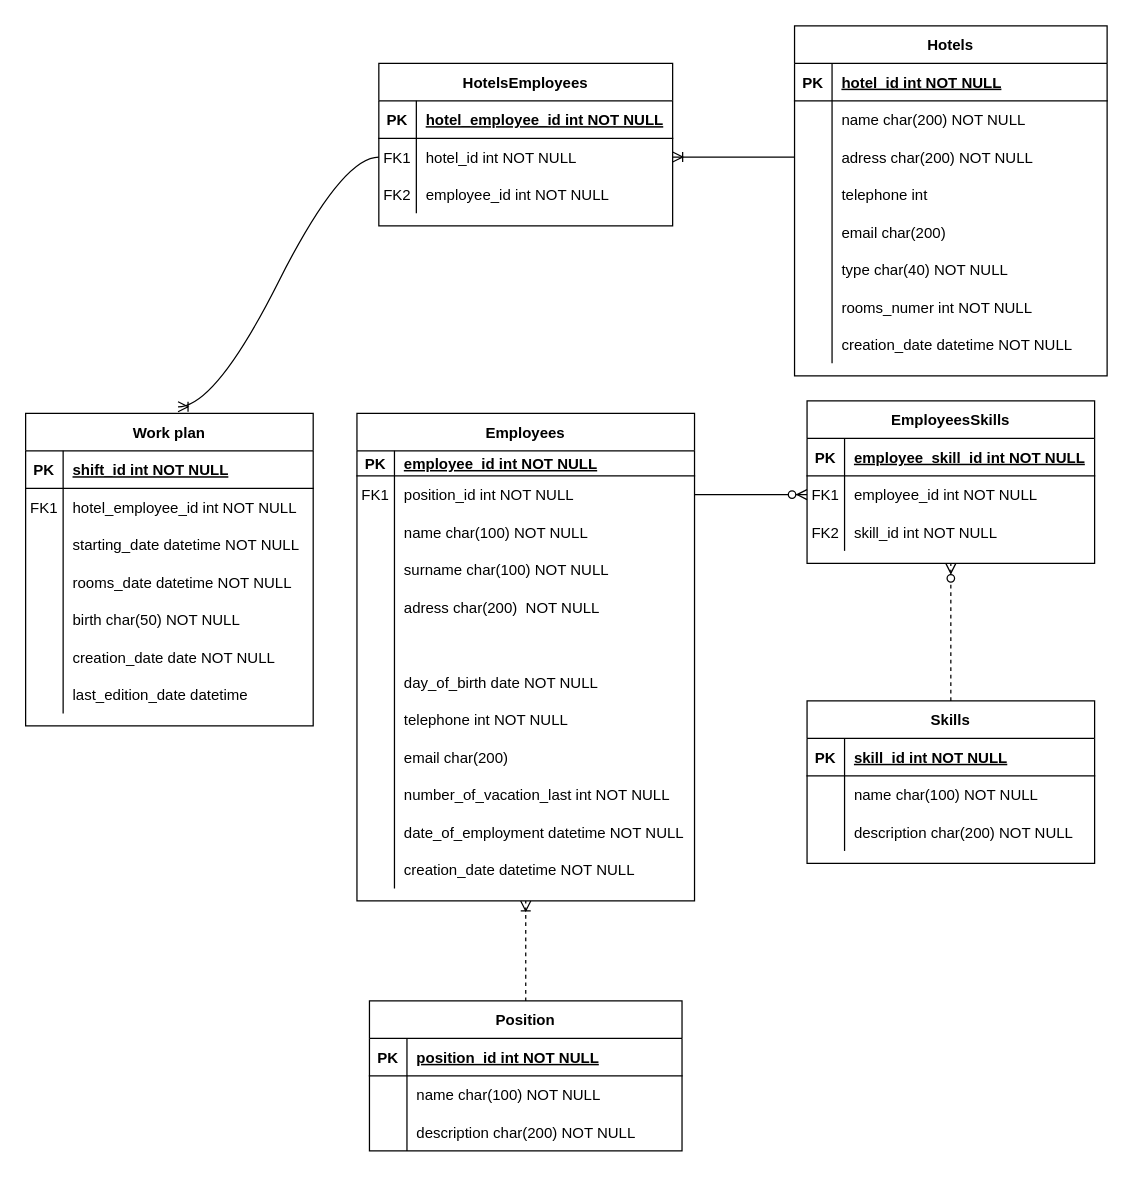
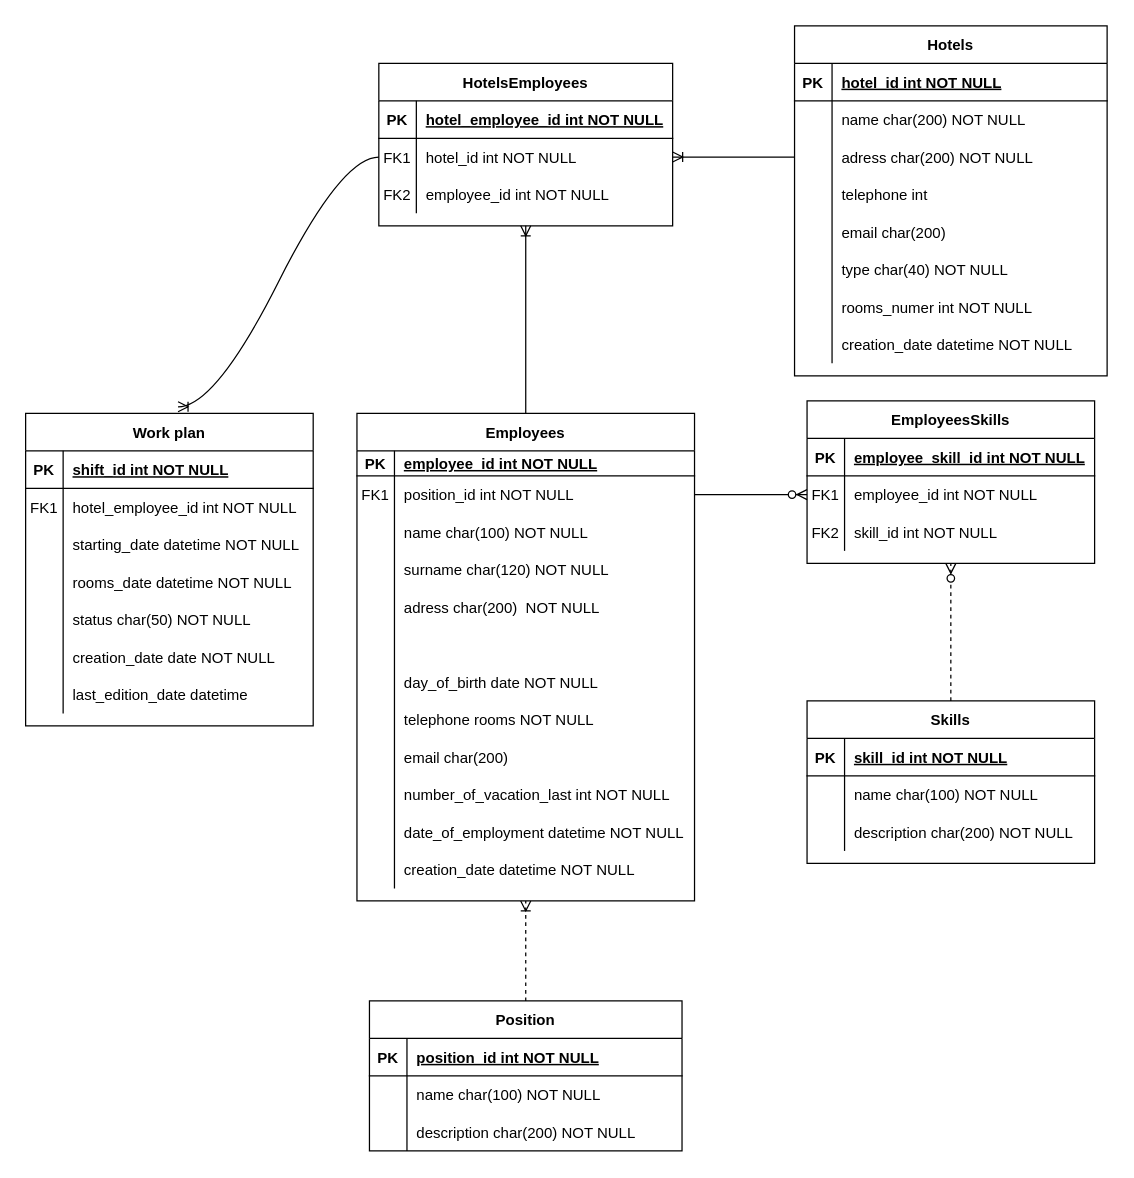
+ <mxCell id="73" value="" style="edgeStyle=orthogonalEdgeStyle;fontSize=12;html=1;endArrow=ERoneToMany;rounded=0;curved=1;exitX=0.5;exitY=0;exitDx=0;exitDy=0;entryX=0.5;entryY=1;entryDx=0;entryDy=0;" parent="1" source="27" target="120" edge="1"><mxGeometry width="100" height="100" relative="1" as="geometry"><mxPoint x="575" y="270" as="sourcePoint" /><mxPoint x="555" y="210" as="targetPoint" /></mxGeometry></mxCell>
- <mxCell id="39" value="surname char(100) NOT NULL" style="shape=partialRectangle;overflow=hidden;connectable=0;fillColor=none;top=0;left=0;bottom=0;right=0;align=left;spacingLeft=6;" parent="37" vertex="1"><mxGeometry x="30" width="240" height="30" as="geometry"><mxRectangle width="240" height="30" as="alternateBounds" /></mxGeometry></mxCell>
+ <mxCell id="39" value="surname char(120) NOT NULL" style="shape=partialRectangle;overflow=hidden;connectable=0;fillColor=none;top=0;left=0;bottom=0;right=0;align=left;spacingLeft=6;" parent="37" vertex="1"><mxGeometry x="30" width="240" height="30" as="geometry"><mxRectangle width="240" height="30" as="alternateBounds" /></mxGeometry></mxCell>
- <mxCell id="112" value="birth char(50) NOT NULL" style="shape=partialRectangle;connectable=0;fillColor=none;top=0;left=0;bottom=0;right=0;align=left;spacingLeft=6;overflow=hidden;" parent="110" vertex="1"><mxGeometry x="30" width="200" height="30" as="geometry"><mxRectangle width="200" height="30" as="alternateBounds" /></mxGeometry></mxCell>
+ <mxCell id="112" value="status char(50) NOT NULL" style="shape=partialRectangle;connectable=0;fillColor=none;top=0;left=0;bottom=0;right=0;align=left;spacingLeft=6;overflow=hidden;" parent="110" vertex="1"><mxGeometry x="30" width="200" height="30" as="geometry"><mxRectangle width="200" height="30" as="alternateBounds" /></mxGeometry></mxCell>
- <mxCell id="50" value="telephone int NOT NULL" style="shape=partialRectangle;overflow=hidden;connectable=0;fillColor=none;top=0;left=0;bottom=0;right=0;align=left;spacingLeft=6;" parent="48" vertex="1"><mxGeometry x="30" width="240" height="30" as="geometry"><mxRectangle width="240" height="30" as="alternateBounds" /></mxGeometry></mxCell>
+ <mxCell id="50" value="telephone rooms NOT NULL" style="shape=partialRectangle;overflow=hidden;connectable=0;fillColor=none;top=0;left=0;bottom=0;right=0;align=left;spacingLeft=6;" parent="48" vertex="1"><mxGeometry x="30" width="240" height="30" as="geometry"><mxRectangle width="240" height="30" as="alternateBounds" /></mxGeometry></mxCell>
